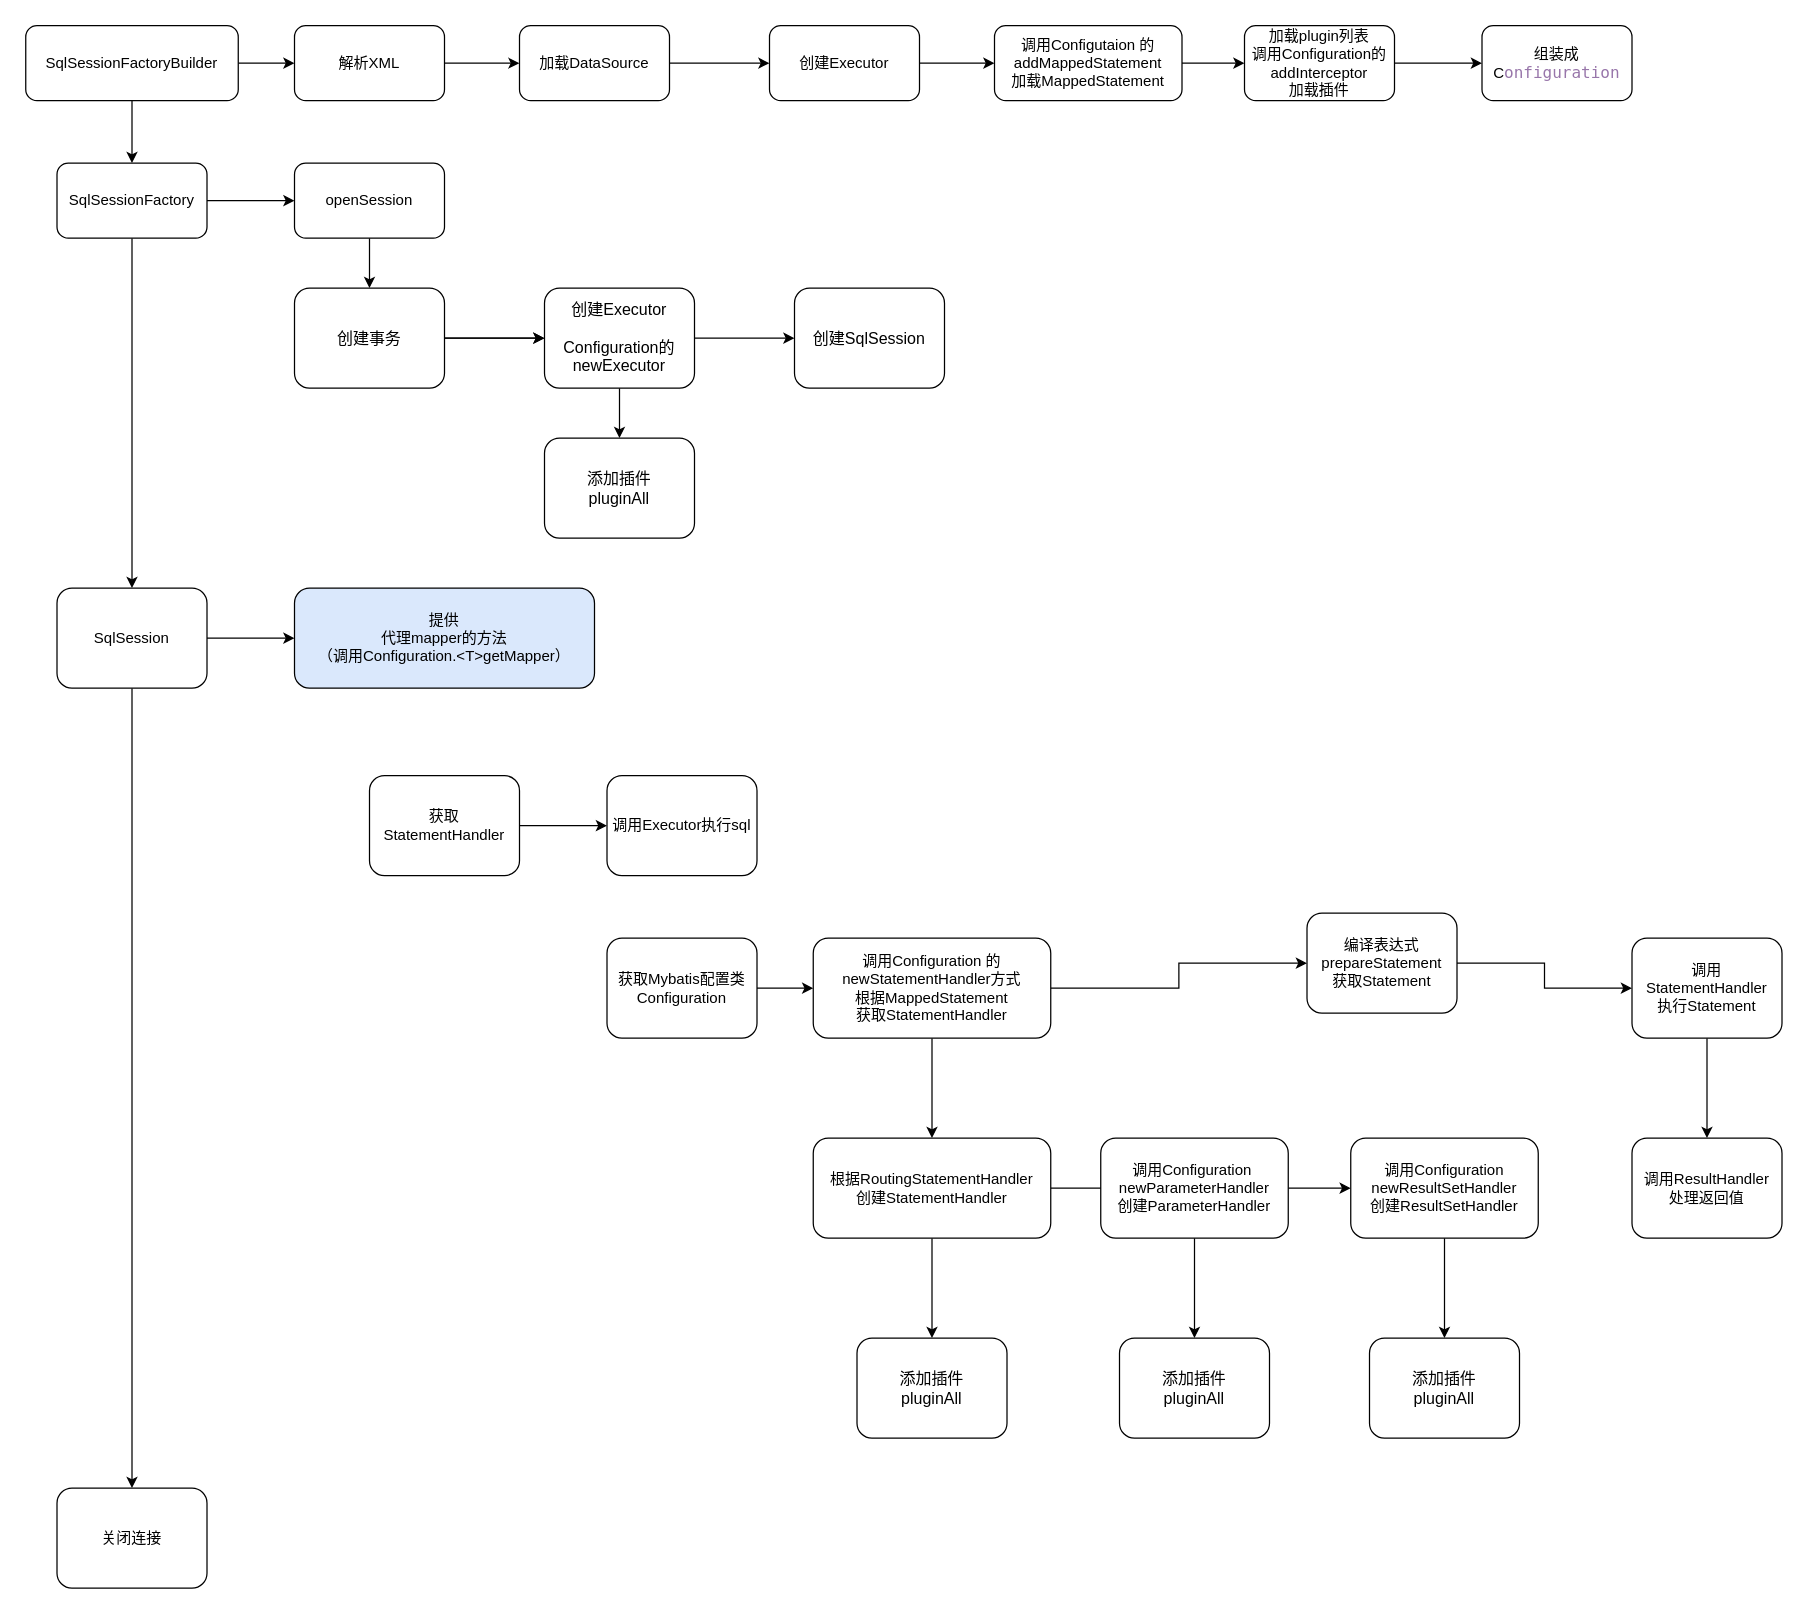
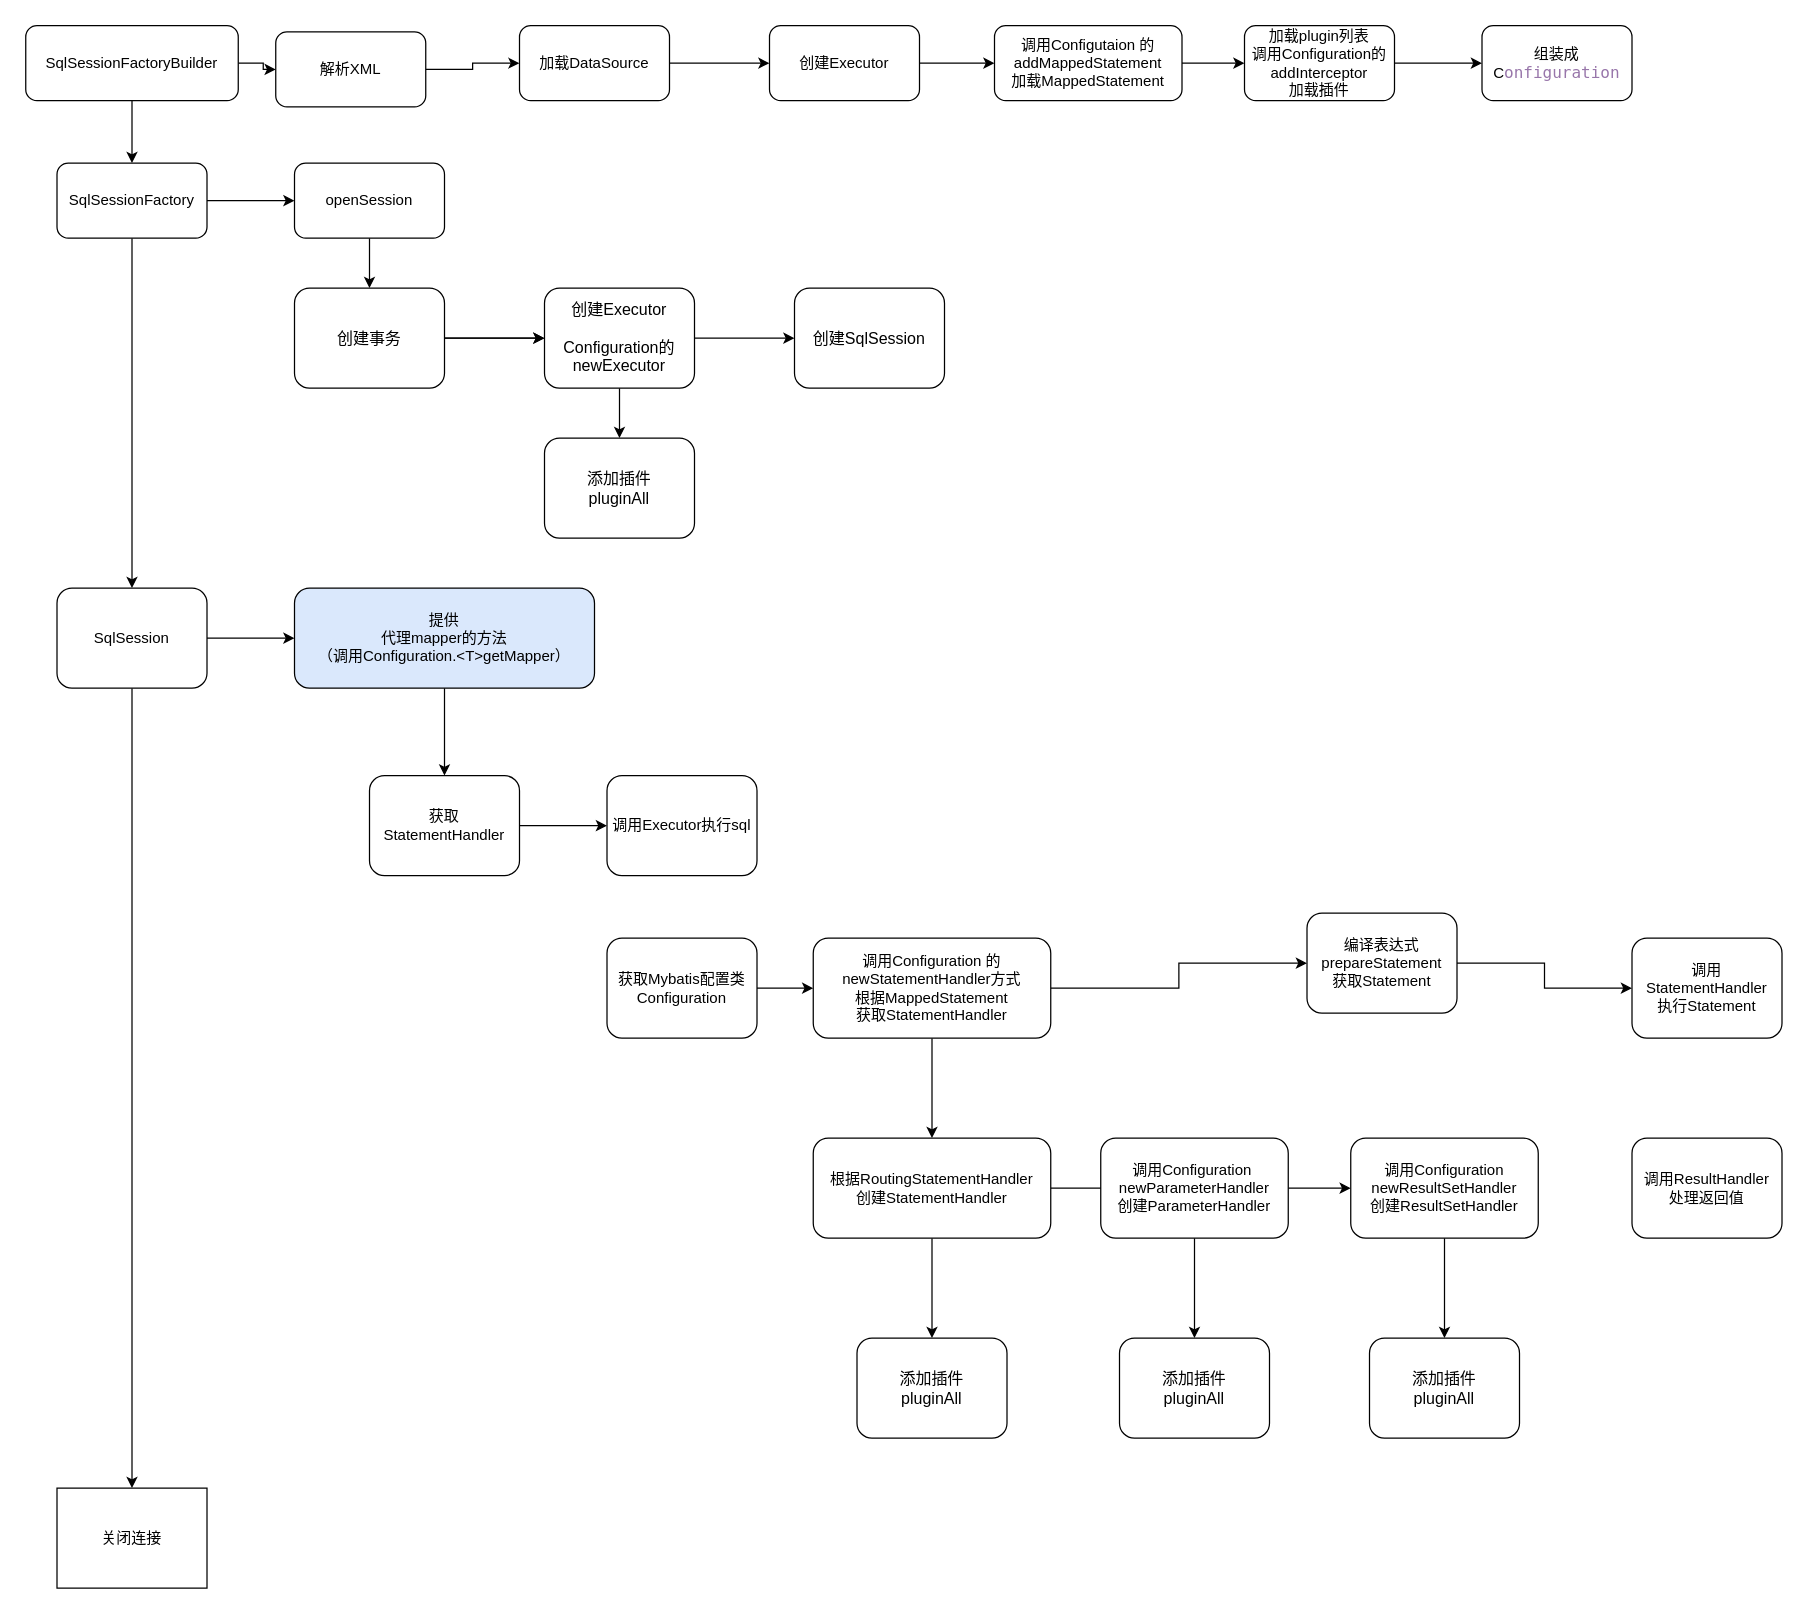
- <mxCell id="45" value="解析XML" style="rounded=1;whiteSpace=wrap;html=1;" parent="1" vertex="1"><mxGeometry x="235" y="20" width="120" height="60" as="geometry" /></mxCell>
+ <mxCell id="45" value="解析XML" style="rounded=1;whiteSpace=wrap;html=1;" parent="1" vertex="1"><mxGeometry x="220" y="25" width="120" height="60" as="geometry" /></mxCell>
+ <mxCell id="12" value="" style="edgeStyle=orthogonalEdgeStyle;rounded=0;orthogonalLoop=1;jettySize=auto;html=1;" parent="1" source="13" target="17" edge="1"><mxGeometry relative="1" as="geometry" /></mxCell>
- <mxCell id="26" value="" style="edgeStyle=orthogonalEdgeStyle;rounded=0;orthogonalLoop=1;jettySize=auto;html=1;" parent="1" source="27" target="42" edge="1"><mxGeometry relative="1" as="geometry" /></mxCell>
- <mxCell id="11" value="关闭连接" style="rounded=1;whiteSpace=wrap;html=1;" parent="1" vertex="1"><mxGeometry x="45" y="1190" width="120" height="80" as="geometry" /></mxCell>
+ <mxCell id="11" value="关闭连接" style="whiteSpace=wrap;html=1;rounded=0;" parent="1" vertex="1"><mxGeometry x="45" y="1190" width="120" height="80" as="geometry" /></mxCell>
